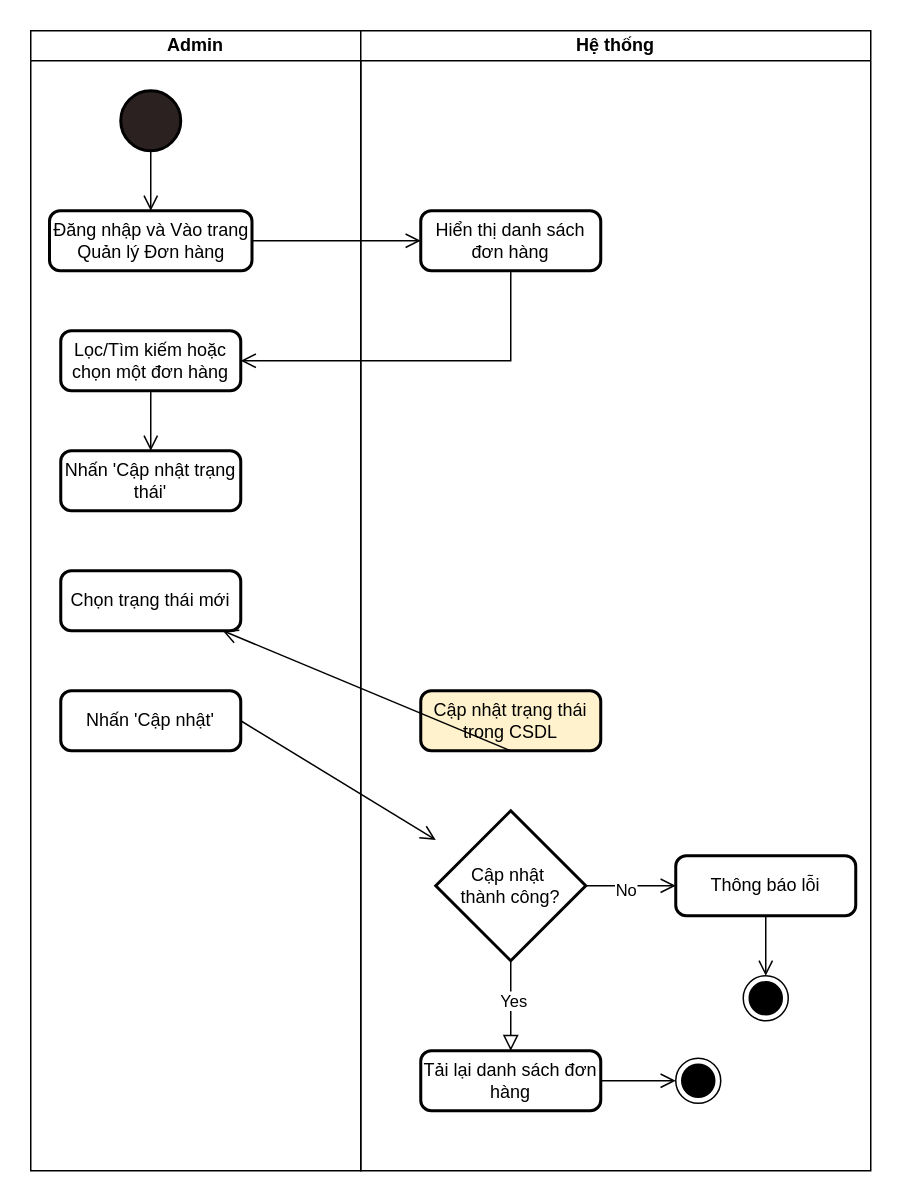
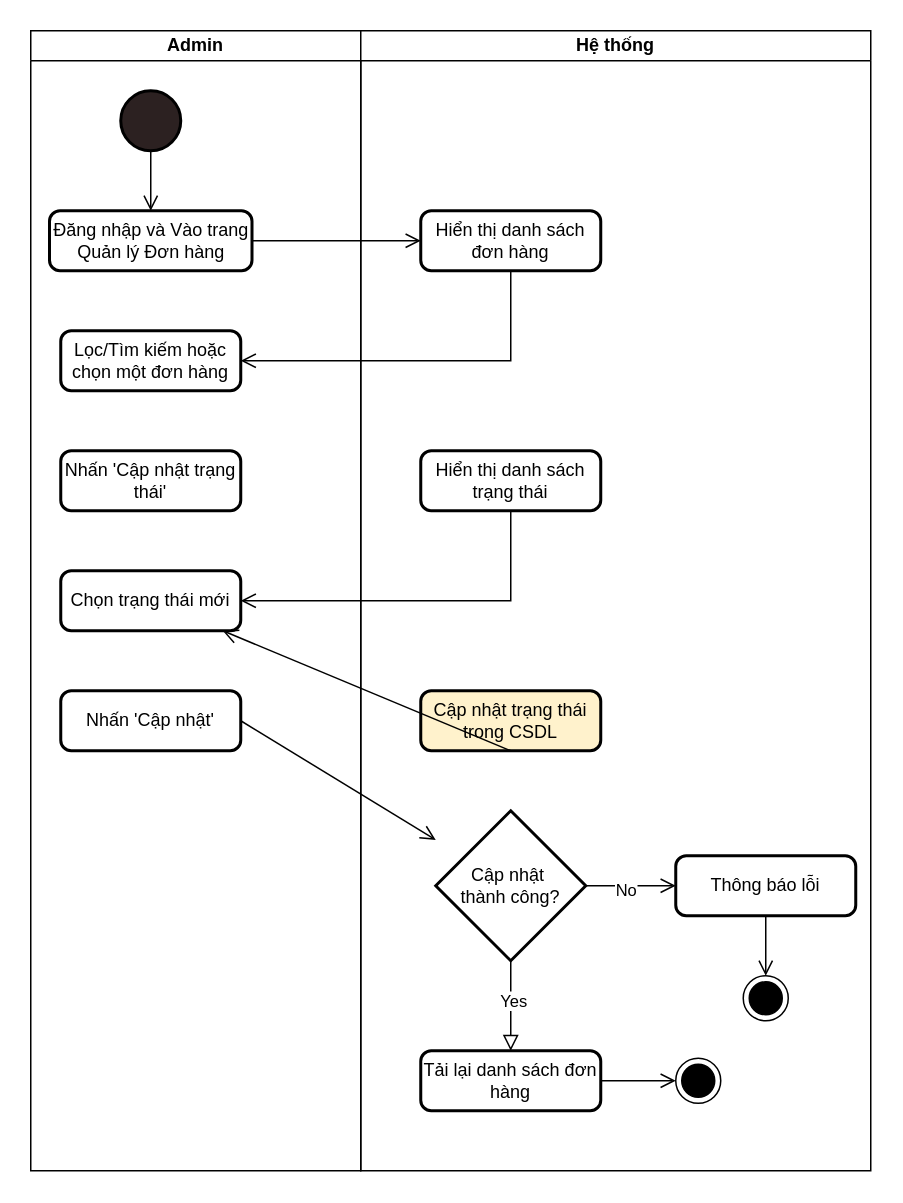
- <mxCell id="13" value="" style="endArrow=open;startArrow=none;endFill=0;startFill=0;endSize=8;html=1;verticalAlign=bottom;labelBackgroundColor=none;strokeWidth=1;rounded=0;exitX=0.5;exitY=1;exitDx=0;exitDy=0;entryX=0.5;entryY=0;entryDx=0;entryDy=0;" edge="1" parent="1" source="10" target="12"><mxGeometry width="160" relative="1" as="geometry"><mxPoint x="100" y="120" as="sourcePoint" /><mxPoint x="100" y="160" as="targetPoint" /></mxGeometry></mxCell>
+ <mxCell id="14" value="Hiển thị danh sách trạng thái" style="rounded=1;whiteSpace=wrap;html=1;absoluteArcSize=1;arcSize=14;strokeWidth=2;" vertex="1" parent="1"><mxGeometry x="280" y="300" width="120" height="40" as="geometry" /></mxCell>
+ <mxCell id="16" value="" style="endArrow=open;startArrow=none;endFill=0;startFill=0;endSize=8;html=1;verticalAlign=bottom;labelBackgroundColor=none;strokeWidth=1;rounded=0;exitX=0.5;exitY=1;exitDx=0;exitDy=0;entryX=1;entryY=0.5;entryDx=0;entryDy=0;" edge="1" parent="1" source="14" target="15"><mxGeometry width="160" relative="1" as="geometry"><mxPoint x="330" y="380" as="sourcePoint" /><mxPoint x="450" y="380" as="targetPoint" /><Array as="points"><mxPoint x="340" y="400" /></Array></mxGeometry></mxCell>
